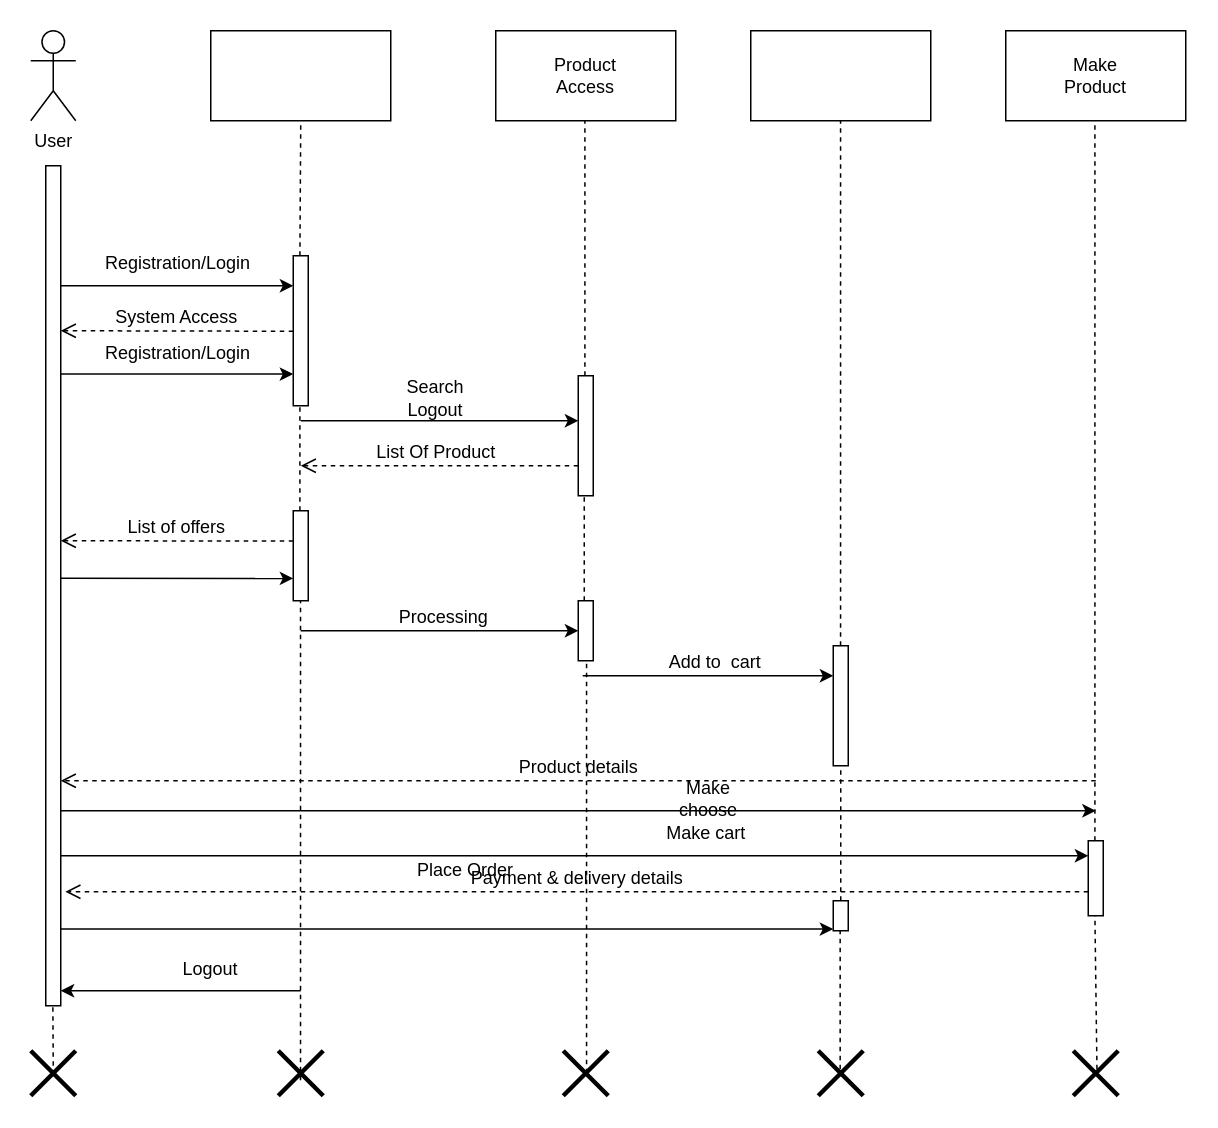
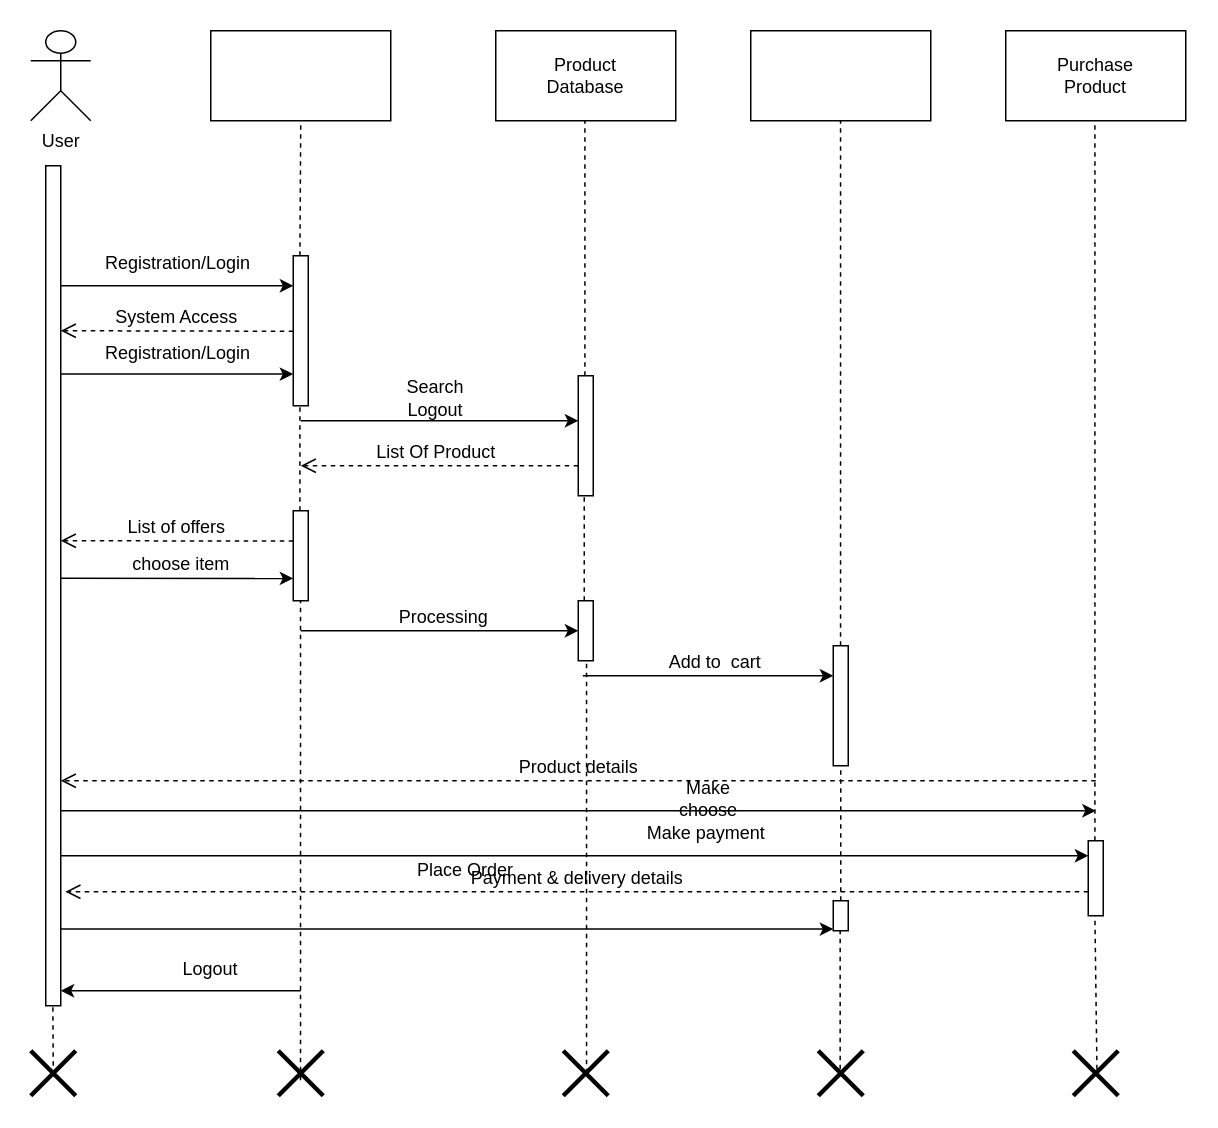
- <mxCell id="2" value="&lt;font style=&quot;font-size: 12px;&quot;&gt;User&lt;/font&gt;" style="shape=umlActor;verticalLabelPosition=bottom;verticalAlign=top;html=1;outlineConnect=0;labelBackgroundColor=none;labelBorderColor=none;fontSize=12;" parent="1" vertex="1"><mxGeometry x="20" y="20" width="30" height="60" as="geometry" /></mxCell>
+ <mxCell id="2" value="&lt;font style=&quot;font-size: 12px;&quot;&gt;User&lt;/font&gt;" style="shape=umlActor;verticalLabelPosition=bottom;verticalAlign=top;html=1;outlineConnect=0;labelBackgroundColor=none;labelBorderColor=none;fontSize=12;" parent="1" vertex="1"><mxGeometry x="20" y="20" width="40" height="60" as="geometry" /></mxCell>
- <mxCell id="40" value="Product Access" style="text;html=1;strokeColor=none;fillColor=none;align=center;verticalAlign=middle;whiteSpace=wrap;rounded=0;labelBackgroundColor=none;labelBorderColor=none;fontSize=12;" parent="1" vertex="1"><mxGeometry x="360" y="35" width="60" height="30" as="geometry" /></mxCell>
+ <mxCell id="40" value="Product Database" style="text;html=1;strokeColor=none;fillColor=none;align=center;verticalAlign=middle;whiteSpace=wrap;rounded=0;labelBackgroundColor=none;labelBorderColor=none;fontSize=12;" parent="1" vertex="1"><mxGeometry x="360" y="35" width="60" height="30" as="geometry" /></mxCell>
- <mxCell id="41" value="Make&lt;br style=&quot;font-size: 12px;&quot;&gt;Product" style="text;html=1;strokeColor=none;fillColor=none;align=center;verticalAlign=middle;whiteSpace=wrap;rounded=0;labelBackgroundColor=none;labelBorderColor=none;fontSize=12;" parent="1" vertex="1"><mxGeometry x="700" y="30" width="60" height="40" as="geometry" /></mxCell>
+ <mxCell id="41" value="Purchase&lt;br style=&quot;font-size: 12px;&quot;&gt;Product" style="text;html=1;strokeColor=none;fillColor=none;align=center;verticalAlign=middle;whiteSpace=wrap;rounded=0;labelBackgroundColor=none;labelBorderColor=none;fontSize=12;" parent="1" vertex="1"><mxGeometry x="700" y="30" width="60" height="40" as="geometry" /></mxCell>
+ <mxCell id="45" value="choose item" style="text;html=1;align=center;verticalAlign=middle;resizable=0;points=[];autosize=1;strokeColor=none;fillColor=none;labelBackgroundColor=none;labelBorderColor=none;fontSize=12;" parent="1" vertex="1"><mxGeometry x="75" y="361" width="90" height="30" as="geometry" /></mxCell>
- <mxCell id="56" value="Make cart" style="text;html=1;align=center;verticalAlign=middle;resizable=0;points=[];autosize=1;strokeColor=none;fillColor=none;labelBackgroundColor=none;labelBorderColor=none;fontSize=12;" parent="1" vertex="1"><mxGeometry x="420" y="540" width="100" height="30" as="geometry" /></mxCell>
+ <mxCell id="56" value="Make payment" style="text;html=1;align=center;verticalAlign=middle;resizable=0;points=[];autosize=1;strokeColor=none;fillColor=none;labelBackgroundColor=none;labelBorderColor=none;fontSize=12;" parent="1" vertex="1"><mxGeometry x="420" y="540" width="100" height="30" as="geometry" /></mxCell>
